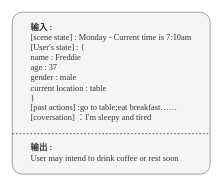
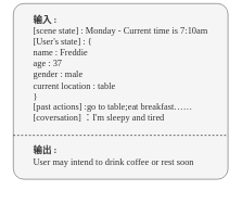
- <mxCell id="2" value="&lt;div style=&quot;&quot;&gt;&lt;div style=&quot;text-align: left;&quot;&gt;&lt;b style=&quot;background-color: transparent; color: light-dark(rgb(51, 51, 51), rgb(193, 193, 193));&quot;&gt;&lt;font style=&quot;font-size: 14px;&quot; face=&quot;Times New Roman&quot;&gt;输入 :&lt;/font&gt;&lt;/b&gt;&lt;/div&gt;&lt;div style=&quot;text-align: left;&quot;&gt;&lt;font style=&quot;font-size: 14px;&quot; face=&quot;Times New Roman&quot;&gt;[scene state] : Monday - Current time is 7:10am&lt;/font&gt;&lt;/div&gt;&lt;div style=&quot;text-align: left;&quot;&gt;&lt;font style=&quot;font-size: 14px;&quot; face=&quot;Times New Roman&quot;&gt;[User's state] : {&lt;/font&gt;&lt;/div&gt;&lt;div style=&quot;&quot;&gt;&lt;div style=&quot;text-align: left;&quot;&gt;&lt;font style=&quot;font-size: 14px;&quot; face=&quot;Times New Roman&quot;&gt;name : Freddie&lt;/font&gt;&lt;/div&gt;&lt;div style=&quot;text-align: left;&quot;&gt;&lt;font style=&quot;font-size: 14px;&quot; face=&quot;Times New Roman&quot;&gt;age : 37&lt;/font&gt;&lt;/div&gt;&lt;div style=&quot;text-align: left;&quot;&gt;&lt;font style=&quot;font-size: 14px;&quot; face=&quot;Times New Roman&quot;&gt;gender : male&lt;/font&gt;&lt;/div&gt;&lt;div style=&quot;text-align: left;&quot;&gt;&lt;span style=&quot;font-family: &amp;quot;Times New Roman&amp;quot;; font-size: 14px;&quot;&gt;current location : table&lt;/span&gt;&lt;font style=&quot;font-size: 14px;&quot; face=&quot;Times New Roman&quot;&gt;&lt;/font&gt;&lt;/div&gt;&lt;div style=&quot;text-align: left;&quot;&gt;&lt;span style=&quot;font-family: &amp;quot;Times New Roman&amp;quot;; font-size: 14px;&quot;&gt;}&lt;/span&gt;&lt;/div&gt;&lt;div style=&quot;text-align: left;&quot;&gt;&lt;font style=&quot;font-size: 14px;&quot; face=&quot;Times New Roman&quot;&gt;[past actions] :&lt;span style=&quot;background-color: transparent; color: light-dark(rgb(51, 51, 51), rgb(193, 193, 193));&quot;&gt;go to table;&lt;/span&gt;&lt;span style=&quot;background-color: transparent; color: light-dark(rgb(51, 51, 51), rgb(193, 193, 193));&quot;&gt;eat breakfast……&lt;/span&gt;&lt;/font&gt;&lt;/div&gt;&lt;/div&gt;&lt;div style=&quot;text-align: left;&quot;&gt;&lt;font face=&quot;Times New Roman&quot;&gt;&lt;span style=&quot;font-size: 14px;&quot;&gt;[coversation] ：&lt;/span&gt;&lt;/font&gt;&lt;span style=&quot;font-size: 14px; font-family: &amp;quot;Times New Roman&amp;quot;; background-color: transparent; color: light-dark(rgb(51, 51, 51), rgb(193, 193, 193));&quot;&gt;I'm sleepy and tired&lt;/span&gt;&lt;/div&gt;&lt;div style=&quot;text-align: left;&quot;&gt;&lt;b style=&quot;background-color: transparent; color: light-dark(rgb(51, 51, 51), rgb(193, 193, 193));&quot;&gt;&lt;font style=&quot;font-size: 14px;&quot; face=&quot;Times New Roman&quot;&gt;&lt;br&gt;&lt;/font&gt;&lt;/b&gt;&lt;/div&gt;&lt;div style=&quot;text-align: left;&quot;&gt;&lt;b style=&quot;background-color: transparent; color: light-dark(rgb(51, 51, 51), rgb(193, 193, 193));&quot;&gt;&lt;font style=&quot;font-size: 14px;&quot; face=&quot;Times New Roman&quot;&gt;&lt;br&gt;&lt;/font&gt;&lt;/b&gt;&lt;/div&gt;&lt;div style=&quot;text-align: left;&quot;&gt;&lt;b style=&quot;background-color: transparent; color: light-dark(rgb(51, 51, 51), rgb(193, 193, 193));&quot;&gt;&lt;font style=&quot;font-size: 14px;&quot; face=&quot;Times New Roman&quot;&gt;输出 :&lt;/font&gt;&lt;/b&gt;&lt;/div&gt;&lt;div style=&quot;text-align: left;&quot;&gt;&lt;font face=&quot;Times New Roman&quot;&gt;&lt;span style=&quot;font-size: 14px;&quot;&gt;User may intend to drink coffee or rest soon&lt;/span&gt;&lt;/font&gt;&lt;/div&gt;&lt;/div&gt;" style="rounded=1;arcSize=6;whiteSpace=wrap;html=1;fillColor=#f5f5f5;fontColor=#333333;strokeColor=#666666;" vertex="1" parent="1"><mxGeometry x="20" y="20" width="330" height="270" as="geometry" /></mxCell>
+ <mxCell id="2" value="&lt;div style=&quot;&quot;&gt;&lt;div style=&quot;text-align: left;&quot;&gt;&lt;b style=&quot;background-color: transparent; color: light-dark(rgb(51, 51, 51), rgb(193, 193, 193));&quot;&gt;&lt;font style=&quot;font-size: 14px;&quot; face=&quot;Times New Roman&quot;&gt;输入 :&lt;/font&gt;&lt;/b&gt;&lt;/div&gt;&lt;div style=&quot;text-align: left;&quot;&gt;&lt;font style=&quot;font-size: 14px;&quot; face=&quot;Times New Roman&quot;&gt;[scene state] : Monday - Current time is 7:10am&lt;/font&gt;&lt;/div&gt;&lt;div style=&quot;text-align: left;&quot;&gt;&lt;font style=&quot;font-size: 14px;&quot; face=&quot;Times New Roman&quot;&gt;[User's state] : {&lt;/font&gt;&lt;/div&gt;&lt;div style=&quot;&quot;&gt;&lt;div style=&quot;text-align: left;&quot;&gt;&lt;font style=&quot;font-size: 14px;&quot; face=&quot;Times New Roman&quot;&gt;name : Freddie&lt;/font&gt;&lt;/div&gt;&lt;div style=&quot;text-align: left;&quot;&gt;&lt;font style=&quot;font-size: 14px;&quot; face=&quot;Times New Roman&quot;&gt;age : 37&lt;/font&gt;&lt;/div&gt;&lt;div style=&quot;text-align: left;&quot;&gt;&lt;font style=&quot;font-size: 14px;&quot; face=&quot;Times New Roman&quot;&gt;gender : male&lt;/font&gt;&lt;/div&gt;&lt;div style=&quot;text-align: left;&quot;&gt;&lt;span style=&quot;font-family: &amp;quot;Times New Roman&amp;quot;; font-size: 14px;&quot;&gt;current location : table&lt;/span&gt;&lt;font style=&quot;font-size: 14px;&quot; face=&quot;Times New Roman&quot;&gt;&lt;/font&gt;&lt;/div&gt;&lt;div style=&quot;text-align: left;&quot;&gt;&lt;span style=&quot;font-family: &amp;quot;Times New Roman&amp;quot;; font-size: 14px;&quot;&gt;}&lt;/span&gt;&lt;/div&gt;&lt;div style=&quot;text-align: left;&quot;&gt;&lt;font style=&quot;font-size: 14px;&quot; face=&quot;Times New Roman&quot;&gt;[past actions] :&lt;span style=&quot;background-color: transparent; color: light-dark(rgb(51, 51, 51), rgb(193, 193, 193));&quot;&gt;go to table;&lt;/span&gt;&lt;span style=&quot;background-color: transparent; color: light-dark(rgb(51, 51, 51), rgb(193, 193, 193));&quot;&gt;eat breakfast……&lt;/span&gt;&lt;/font&gt;&lt;/div&gt;&lt;/div&gt;&lt;div style=&quot;text-align: left;&quot;&gt;&lt;font face=&quot;Times New Roman&quot;&gt;&lt;span style=&quot;font-size: 14px;&quot;&gt;[coversation] ：&lt;/span&gt;&lt;/font&gt;&lt;span style=&quot;font-size: 14px; font-family: &amp;quot;Times New Roman&amp;quot;; background-color: transparent; color: light-dark(rgb(51, 51, 51), rgb(193, 193, 193));&quot;&gt;I'm sleepy and tired&lt;/span&gt;&lt;/div&gt;&lt;div style=&quot;text-align: left;&quot;&gt;&lt;b style=&quot;background-color: transparent; color: light-dark(rgb(51, 51, 51), rgb(193, 193, 193));&quot;&gt;&lt;font style=&quot;font-size: 14px;&quot; face=&quot;Times New Roman&quot;&gt;&lt;br&gt;&lt;/font&gt;&lt;/b&gt;&lt;/div&gt;&lt;div style=&quot;text-align: left;&quot;&gt;&lt;b style=&quot;background-color: transparent; color: light-dark(rgb(51, 51, 51), rgb(193, 193, 193));&quot;&gt;&lt;font style=&quot;font-size: 14px;&quot; face=&quot;Times New Roman&quot;&gt;&lt;br&gt;&lt;/font&gt;&lt;/b&gt;&lt;/div&gt;&lt;div style=&quot;text-align: left;&quot;&gt;&lt;b style=&quot;background-color: transparent; color: light-dark(rgb(51, 51, 51), rgb(193, 193, 193));&quot;&gt;&lt;font style=&quot;font-size: 14px;&quot; face=&quot;Times New Roman&quot;&gt;输出 :&lt;/font&gt;&lt;/b&gt;&lt;/div&gt;&lt;div style=&quot;text-align: left;&quot;&gt;&lt;font face=&quot;Times New Roman&quot;&gt;&lt;span style=&quot;font-size: 14px;&quot;&gt;User may intend to drink coffee or rest soon&lt;/span&gt;&lt;/font&gt;&lt;/div&gt;&lt;/div&gt;" style="rounded=1;arcSize=6;whiteSpace=wrap;html=1;fillColor=#f5f5f5;fontColor=#333333;strokeColor=#666666;" vertex="1" parent="1"><mxGeometry x="20" y="5" width="330" height="270" as="geometry" /></mxCell>
